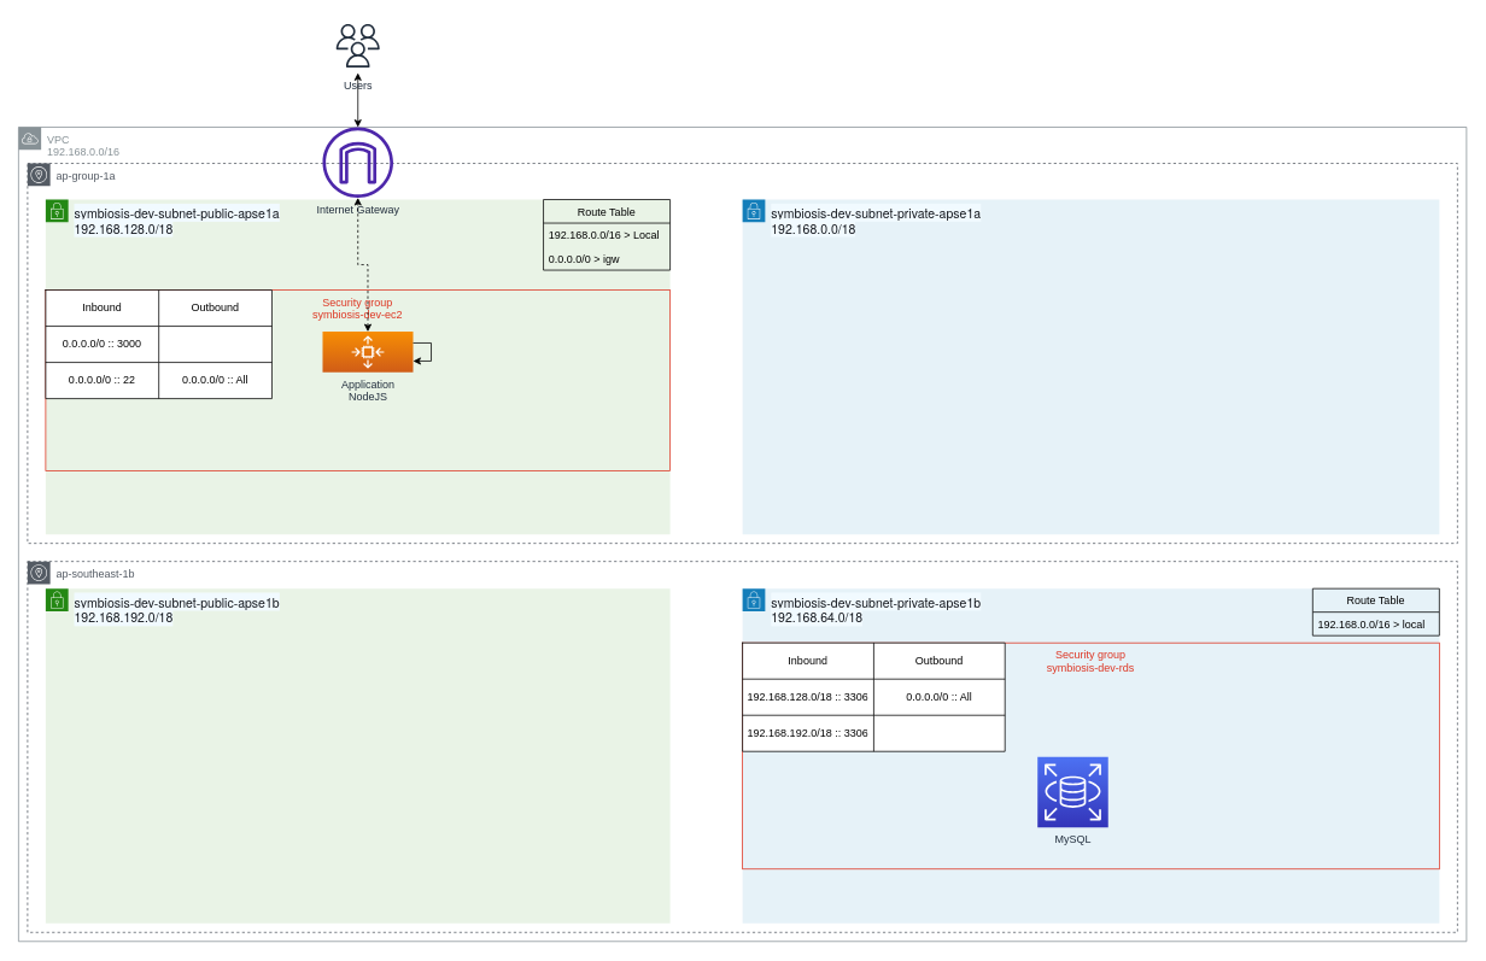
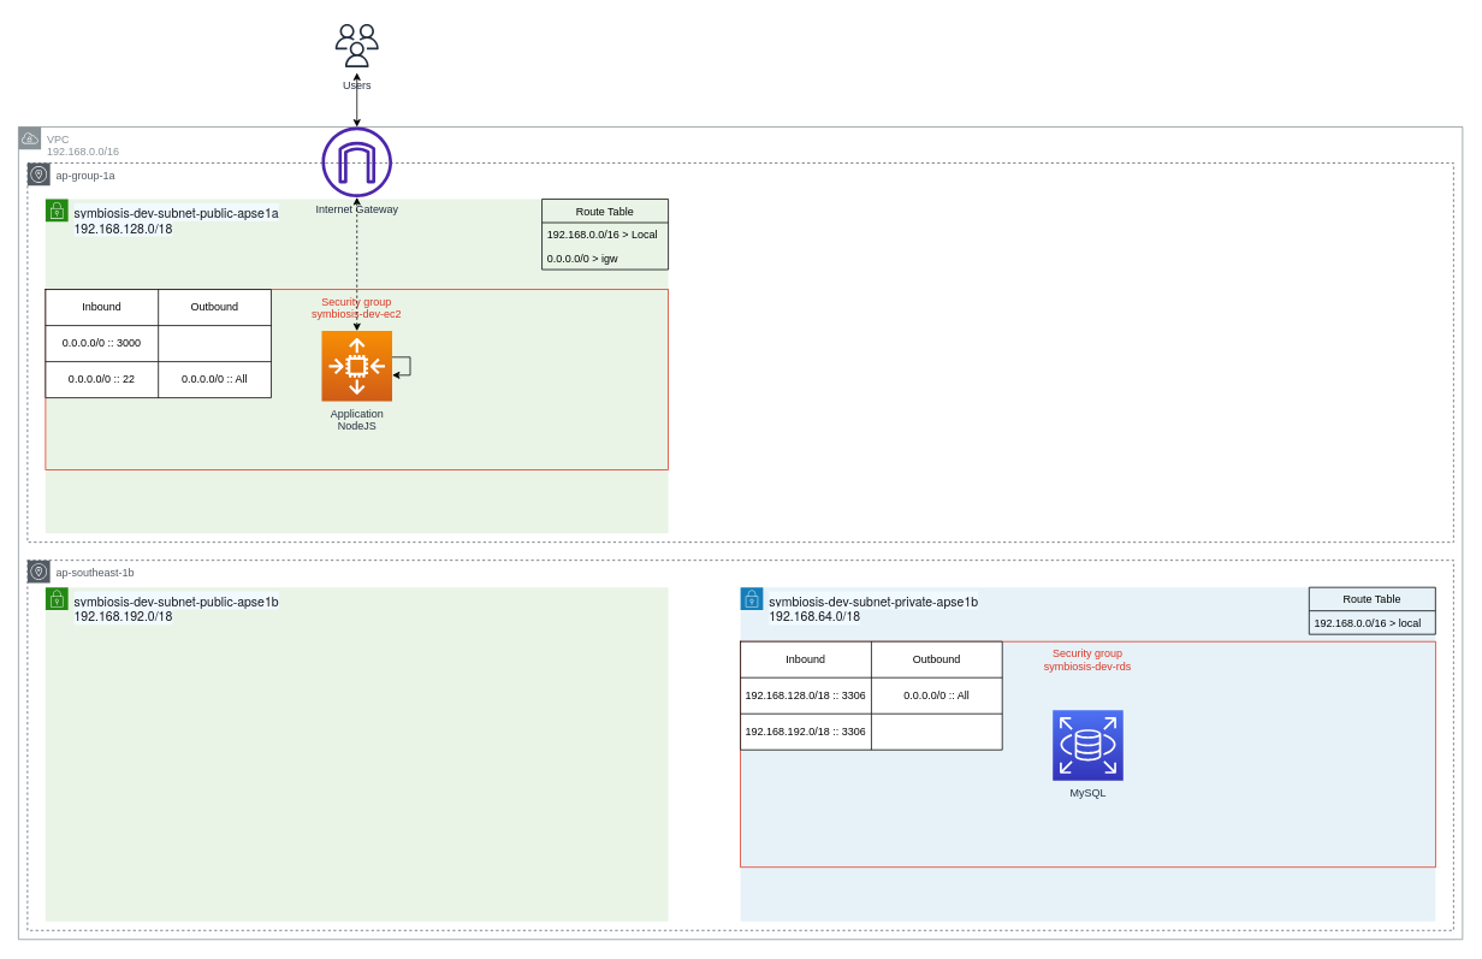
- <mxCell id="7" value="Application&lt;br&gt;NodeJS" style="sketch=0;points=[[0,0,0],[0.25,0,0],[0.5,0,0],[0.75,0,0],[1,0,0],[0,1,0],[0.25,1,0],[0.5,1,0],[0.75,1,0],[1,1,0],[0,0.25,0],[0,0.5,0],[0,0.75,0],[1,0.25,0],[1,0.5,0],[1,0.75,0]];outlineConnect=0;fontColor=#232F3E;gradientColor=#F78E04;gradientDirection=north;fillColor=#D05C17;strokeColor=#ffffff;dashed=0;verticalLabelPosition=bottom;verticalAlign=top;align=center;html=1;fontSize=12;fontStyle=0;aspect=fixed;shape=mxgraph.aws4.resourceIcon;resIcon=mxgraph.aws4.auto_scaling2;" parent="5" vertex="1"><mxGeometry x="306" y="146" width="100" height="45" as="geometry" /></mxCell>
+ <mxCell id="7" value="Application&lt;br&gt;NodeJS" style="sketch=0;points=[[0,0,0],[0.25,0,0],[0.5,0,0],[0.75,0,0],[1,0,0],[0,1,0],[0.25,1,0],[0.5,1,0],[0.75,1,0],[1,1,0],[0,0.25,0],[0,0.5,0],[0,0.75,0],[1,0.25,0],[1,0.5,0],[1,0.75,0]];outlineConnect=0;fontColor=#232F3E;gradientColor=#F78E04;gradientDirection=north;fillColor=#D05C17;strokeColor=#ffffff;dashed=0;verticalLabelPosition=bottom;verticalAlign=top;align=center;html=1;fontSize=12;fontStyle=0;aspect=fixed;shape=mxgraph.aws4.resourceIcon;resIcon=mxgraph.aws4.auto_scaling2;" parent="5" vertex="1"><mxGeometry x="306" y="146" width="78" height="78" as="geometry" /></mxCell>
- <mxCell id="9" value="&lt;span style=&quot;color: rgb(22 , 25 , 31) ; font-family: &amp;#34;amazon ember&amp;#34; , &amp;#34;helvetica neue&amp;#34; , &amp;#34;roboto&amp;#34; , &amp;#34;arial&amp;#34; , sans-serif ; font-size: 14px ; background-color: rgb(241 , 250 , 255)&quot;&gt;symbiosis-dev-subnet-private-apse1a&lt;br&gt;&lt;/span&gt;&lt;span style=&quot;color: rgb(22 , 25 , 31) ; font-family: &amp;#34;amazon ember&amp;#34; , &amp;#34;helvetica neue&amp;#34; , &amp;#34;roboto&amp;#34; , &amp;#34;arial&amp;#34; , sans-serif ; font-size: 14px ; background-color: rgb(241 , 250 , 255)&quot;&gt;192.168.0.0/18&lt;/span&gt;&lt;span style=&quot;color: rgb(22 , 25 , 31) ; font-family: &amp;#34;amazon ember&amp;#34; , &amp;#34;helvetica neue&amp;#34; , &amp;#34;roboto&amp;#34; , &amp;#34;arial&amp;#34; , sans-serif ; font-size: 14px ; background-color: rgb(241 , 250 , 255)&quot;&gt;&lt;br&gt;&lt;/span&gt;" style="points=[[0,0],[0.25,0],[0.5,0],[0.75,0],[1,0],[1,0.25],[1,0.5],[1,0.75],[1,1],[0.75,1],[0.5,1],[0.25,1],[0,1],[0,0.75],[0,0.5],[0,0.25]];outlineConnect=0;gradientColor=none;html=1;whiteSpace=wrap;fontSize=12;fontStyle=0;container=1;pointerEvents=0;collapsible=0;recursiveResize=0;shape=mxgraph.aws4.group;grIcon=mxgraph.aws4.group_security_group;grStroke=0;strokeColor=#147EBA;fillColor=#E6F2F8;verticalAlign=top;align=left;spacingLeft=30;fontColor=#147EBA;dashed=0;" parent="1" vertex="1"><mxGeometry x="820" y="220" width="770" height="370" as="geometry" /></mxCell>
- <mxCell id="13" value="MySQL" style="sketch=0;points=[[0,0,0],[0.25,0,0],[0.5,0,0],[0.75,0,0],[1,0,0],[0,1,0],[0.25,1,0],[0.5,1,0],[0.75,1,0],[1,1,0],[0,0.25,0],[0,0.5,0],[0,0.75,0],[1,0.25,0],[1,0.5,0],[1,0.75,0]];outlineConnect=0;fontColor=#232F3E;gradientColor=#4D72F3;gradientDirection=north;fillColor=#3334B9;strokeColor=#ffffff;dashed=0;verticalLabelPosition=bottom;verticalAlign=top;align=center;html=1;fontSize=12;fontStyle=0;aspect=fixed;shape=mxgraph.aws4.resourceIcon;resIcon=mxgraph.aws4.rds;" parent="11" vertex="1"><mxGeometry x="326" y="186" width="78" height="78" as="geometry" /></mxCell>
+ <mxCell id="13" value="MySQL" style="sketch=0;points=[[0,0,0],[0.25,0,0],[0.5,0,0],[0.75,0,0],[1,0,0],[0,1,0],[0.25,1,0],[0.5,1,0],[0.75,1,0],[1,1,0],[0,0.25,0],[0,0.5,0],[0,0.75,0],[1,0.25,0],[1,0.5,0],[1,0.75,0]];outlineConnect=0;fontColor=#232F3E;gradientColor=#4D72F3;gradientDirection=north;fillColor=#3334B9;strokeColor=#ffffff;dashed=0;verticalLabelPosition=bottom;verticalAlign=top;align=center;html=1;fontSize=12;fontStyle=0;aspect=fixed;shape=mxgraph.aws4.resourceIcon;resIcon=mxgraph.aws4.rds;" parent="11" vertex="1"><mxGeometry x="346" y="136" width="78" height="78" as="geometry" /></mxCell>
